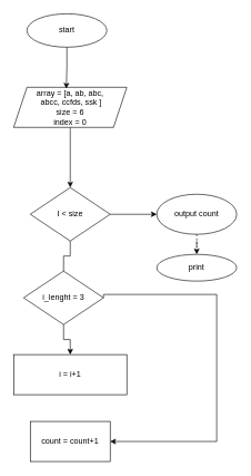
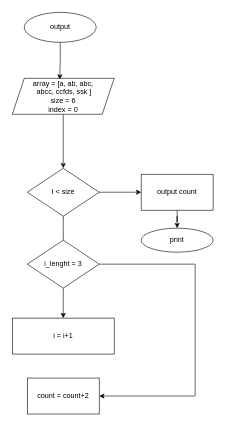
- <mxCell id="13" value="start" style="ellipse;whiteSpace=wrap;html=1;" parent="1" vertex="1"><mxGeometry x="40" width="120" height="50" as="geometry" y="20" /></mxCell>
+ <mxCell id="13" value="output" style="ellipse;whiteSpace=wrap;html=1;" parent="1" vertex="1"><mxGeometry x="40" width="120" height="50" as="geometry" y="20" /></mxCell>
- <mxCell id="9" value="output count" style="ellipse;whiteSpace=wrap;html=1;" parent="1" vertex="1"><mxGeometry x="235" y="290" width="120" height="60" as="geometry" /></mxCell>
+ <mxCell id="9" value="output count" style="rounded=0;whiteSpace=wrap;html=1;" parent="1" vertex="1"><mxGeometry x="235" y="290" width="120" height="60" as="geometry" /></mxCell>
- <mxCell id="8" style="edgeStyle=orthogonalEdgeStyle;rounded=0;orthogonalLoop=1;jettySize=auto;html=1;exitX=0.5;exitY=1;exitDx=0;exitDy=0;dashed=1;" parent="1" source="9" target="10" edge="1"><mxGeometry relative="1" as="geometry"><mxPoint x="295" y="420" as="targetPoint" /></mxGeometry></mxCell>
+ <mxCell id="8" style="edgeStyle=orthogonalEdgeStyle;rounded=0;orthogonalLoop=1;jettySize=auto;html=1;exitX=0.5;exitY=1;exitDx=0;exitDy=0;" parent="1" source="9" target="10" edge="1"><mxGeometry relative="1" as="geometry"><mxPoint x="295" y="420" as="targetPoint" /></mxGeometry></mxCell>
- <mxCell id="15" value="i_lenght = 3" style="rhombus;whiteSpace=wrap;html=1;" parent="1" vertex="1"><mxGeometry x="35" y="405" width="120" height="80" as="geometry" /></mxCell>
+ <mxCell id="15" value="i_lenght = 3" style="rhombus;whiteSpace=wrap;html=1;" parent="1" vertex="1"><mxGeometry x="45" y="400" width="120" height="80" as="geometry" /></mxCell>
- <mxCell id="7" value="count = count+1" style="rounded=0;whiteSpace=wrap;html=1;" parent="1" vertex="1"><mxGeometry x="45" y="630" width="120" height="60" as="geometry" /></mxCell>
+ <mxCell id="7" value="count = count+2" style="rounded=0;whiteSpace=wrap;html=1;" parent="1" vertex="1"><mxGeometry x="45" y="630" width="120" height="60" as="geometry" /></mxCell>
